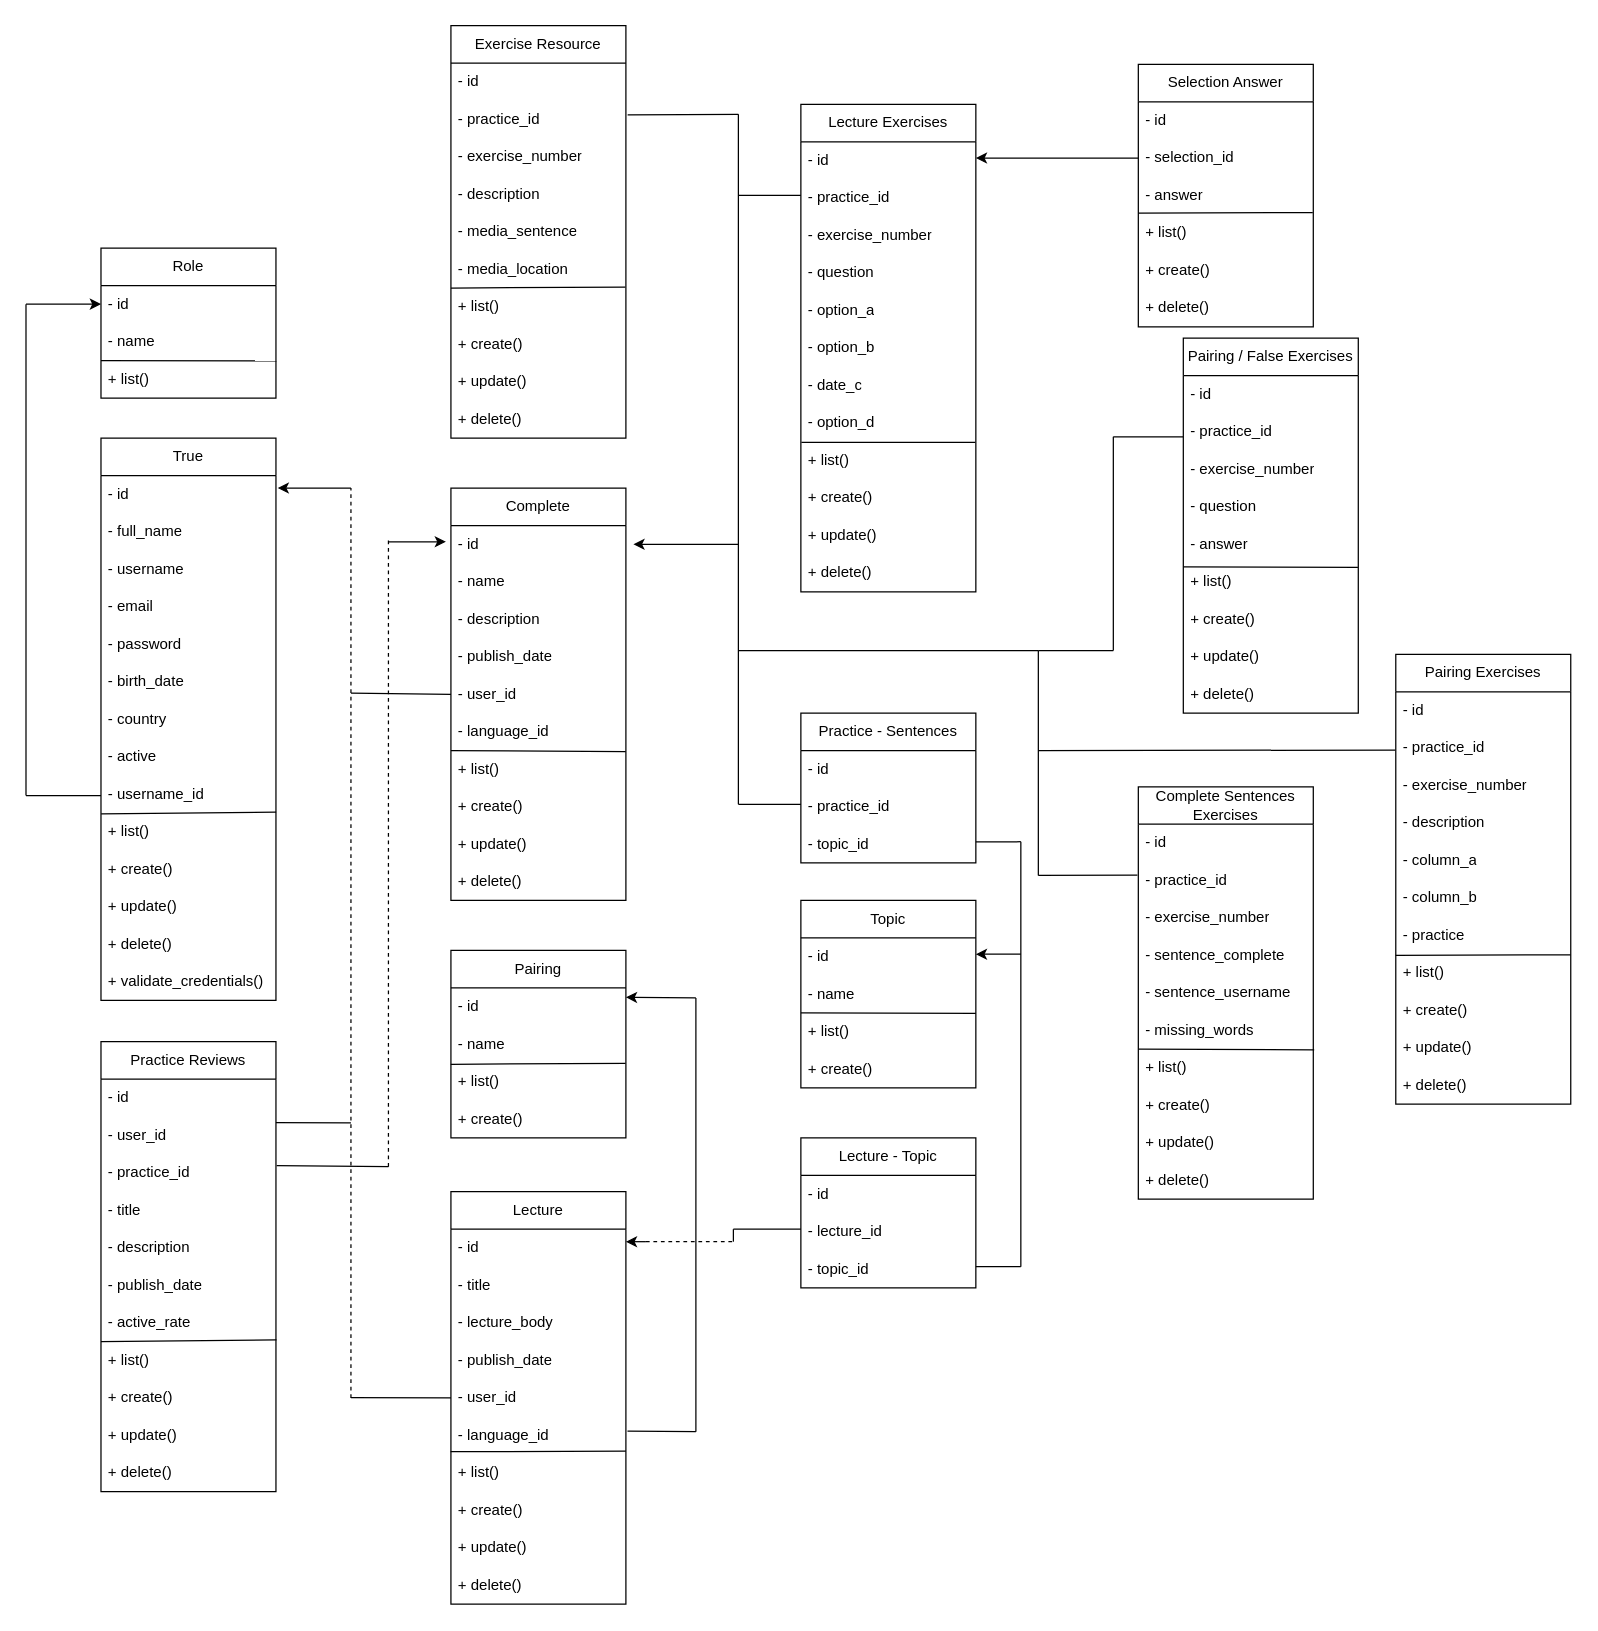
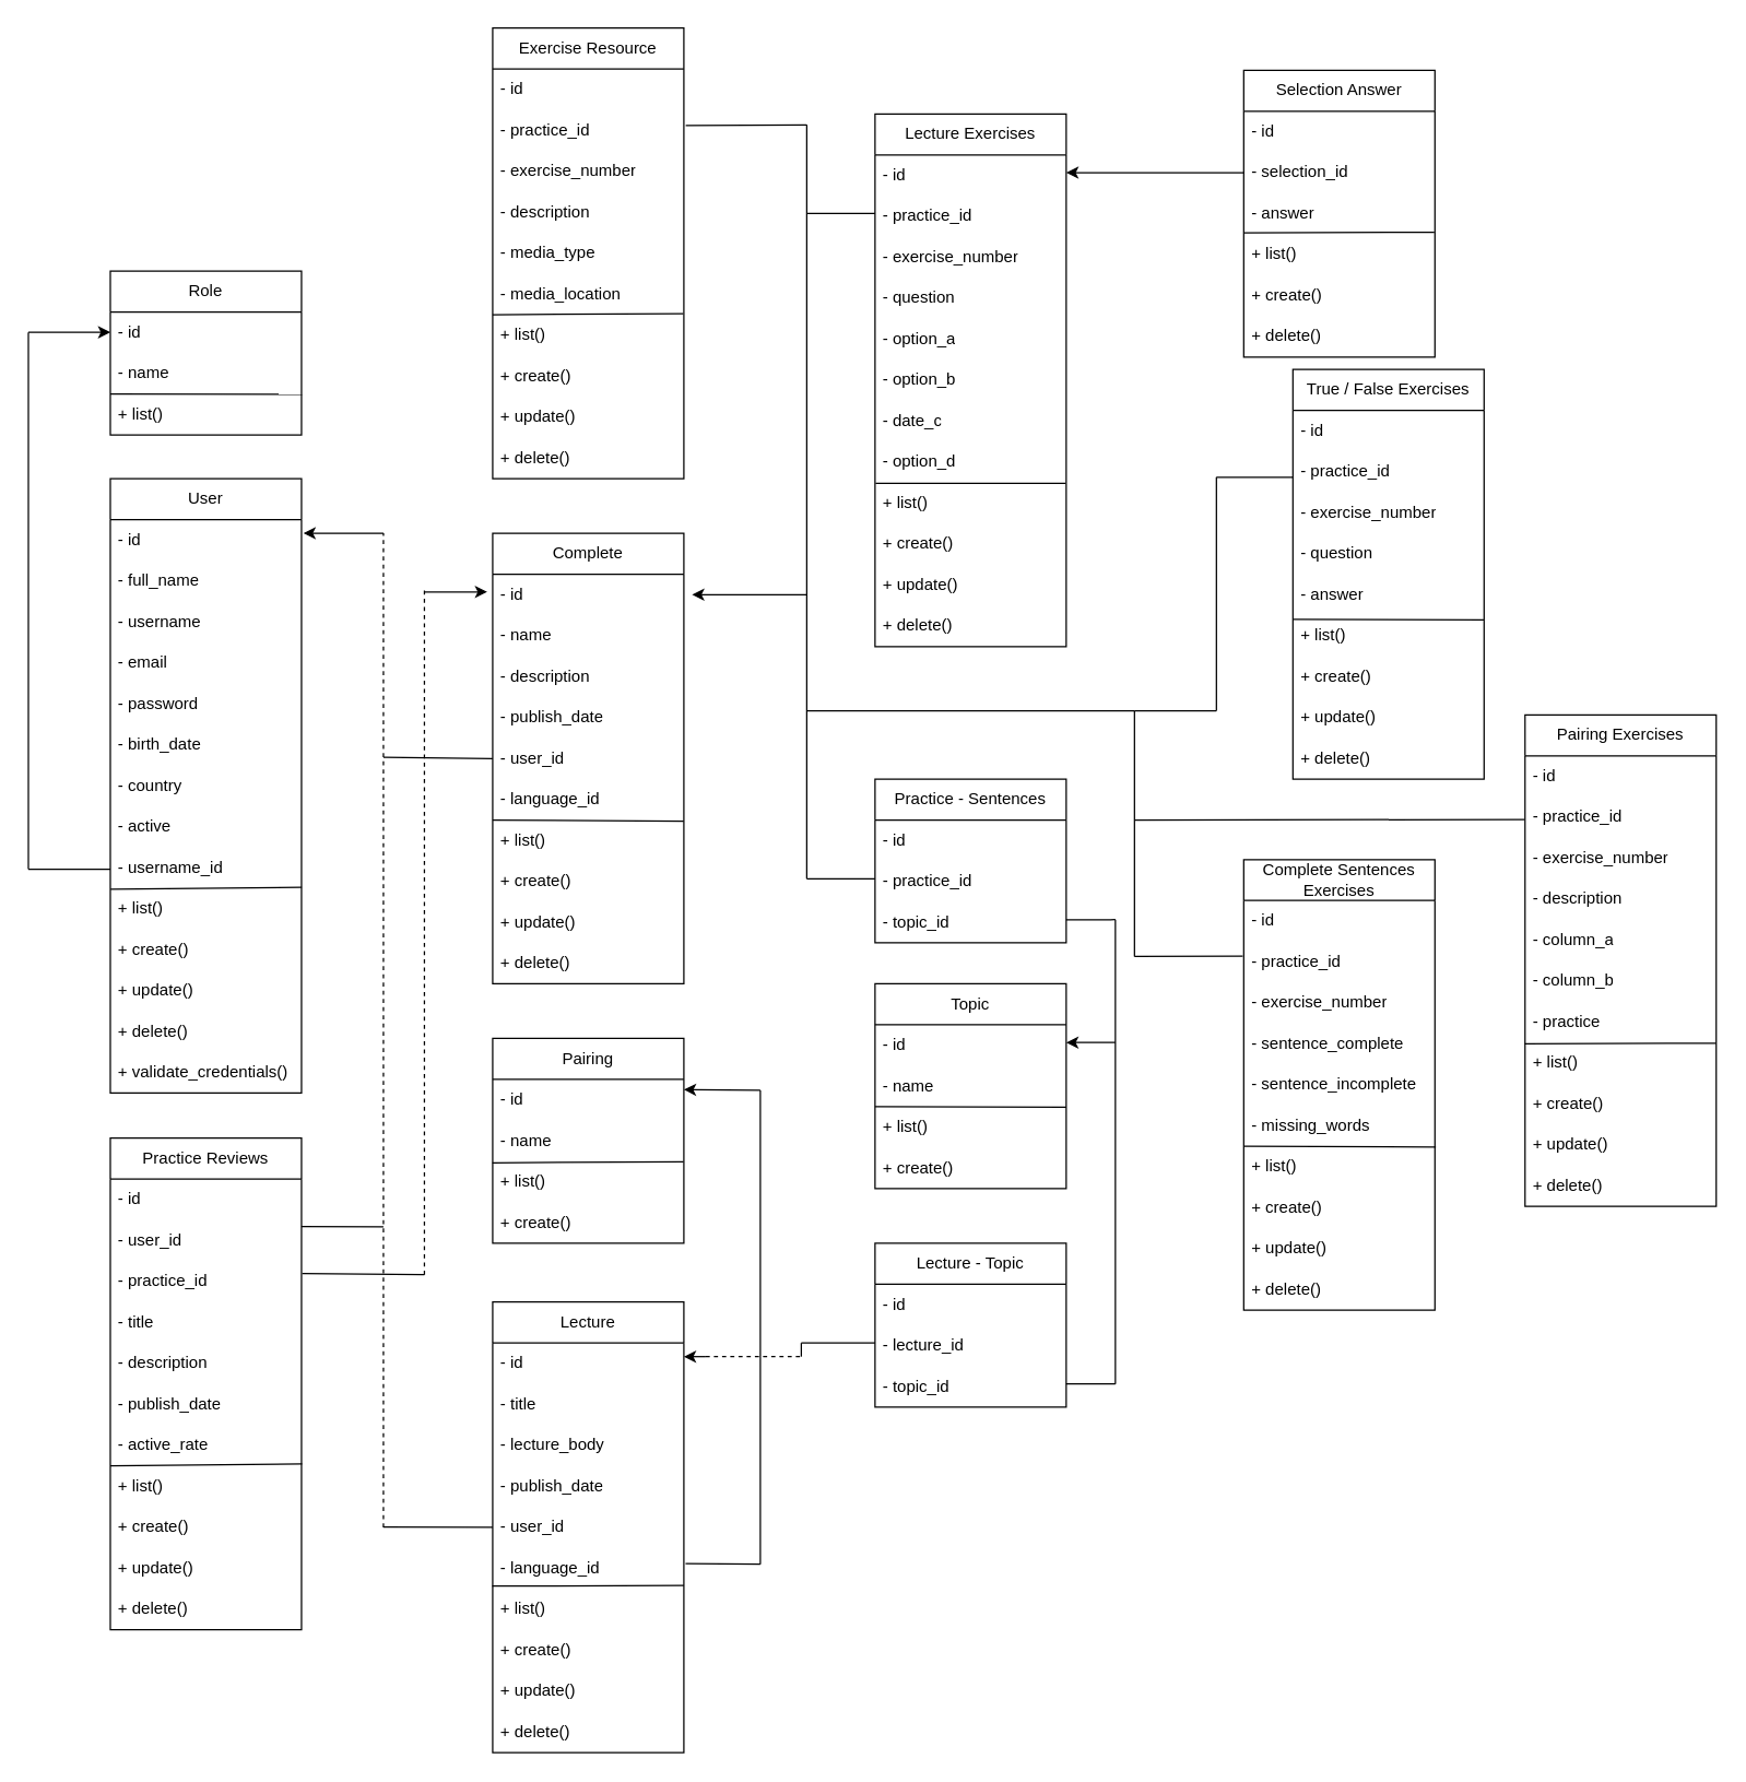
- <mxCell id="76" value="- media_sentence" style="text;strokeColor=none;fillColor=none;align=left;verticalAlign=middle;spacingLeft=4;spacingRight=4;overflow=hidden;points=[[0,0.5],[1,0.5]];portConstraint=eastwest;rotatable=0;whiteSpace=wrap;html=1;" parent="71" vertex="1"><mxGeometry y="150" width="140" height="30" as="geometry" /></mxCell>
+ <mxCell id="76" value="- media_type" style="text;strokeColor=none;fillColor=none;align=left;verticalAlign=middle;spacingLeft=4;spacingRight=4;overflow=hidden;points=[[0,0.5],[1,0.5]];portConstraint=eastwest;rotatable=0;whiteSpace=wrap;html=1;" parent="71" vertex="1"><mxGeometry y="150" width="140" height="30" as="geometry" /></mxCell>
- <mxCell id="149" value="Pairing / False Exercises" style="swimlane;fontStyle=0;childLayout=stackLayout;horizontal=1;startSize=30;horizontalStack=0;resizeParent=1;resizeParentMax=0;resizeLast=0;collapsible=1;marginBottom=0;whiteSpace=wrap;html=1;" parent="1" vertex="1"><mxGeometry x="946" y="270" width="140" height="300" as="geometry" /></mxCell>
+ <mxCell id="149" value="True / False Exercises" style="swimlane;fontStyle=0;childLayout=stackLayout;horizontal=1;startSize=30;horizontalStack=0;resizeParent=1;resizeParentMax=0;resizeLast=0;collapsible=1;marginBottom=0;whiteSpace=wrap;html=1;" parent="1" vertex="1"><mxGeometry x="946" y="270" width="140" height="300" as="geometry" /></mxCell>
- <mxCell id="42" value="True" style="swimlane;fontStyle=0;childLayout=stackLayout;horizontal=1;startSize=30;horizontalStack=0;resizeParent=1;resizeParentMax=0;resizeLast=0;collapsible=1;marginBottom=0;whiteSpace=wrap;html=1;" parent="1" vertex="1"><mxGeometry x="80" y="350" width="140" height="450" as="geometry" /></mxCell>
+ <mxCell id="42" value="User" style="swimlane;fontStyle=0;childLayout=stackLayout;horizontal=1;startSize=30;horizontalStack=0;resizeParent=1;resizeParentMax=0;resizeLast=0;collapsible=1;marginBottom=0;whiteSpace=wrap;html=1;" parent="1" vertex="1"><mxGeometry x="80" y="350" width="140" height="450" as="geometry" /></mxCell>
- <mxCell id="166" value="- sentence_username" style="text;strokeColor=none;fillColor=none;align=left;verticalAlign=middle;spacingLeft=4;spacingRight=4;overflow=hidden;points=[[0,0.5],[1,0.5]];portConstraint=eastwest;rotatable=0;whiteSpace=wrap;html=1;" parent="160" vertex="1"><mxGeometry y="150" width="140" height="30" as="geometry" /></mxCell>
+ <mxCell id="166" value="- sentence_incomplete" style="text;strokeColor=none;fillColor=none;align=left;verticalAlign=middle;spacingLeft=4;spacingRight=4;overflow=hidden;points=[[0,0.5],[1,0.5]];portConstraint=eastwest;rotatable=0;whiteSpace=wrap;html=1;" parent="160" vertex="1"><mxGeometry y="150" width="140" height="30" as="geometry" /></mxCell>
